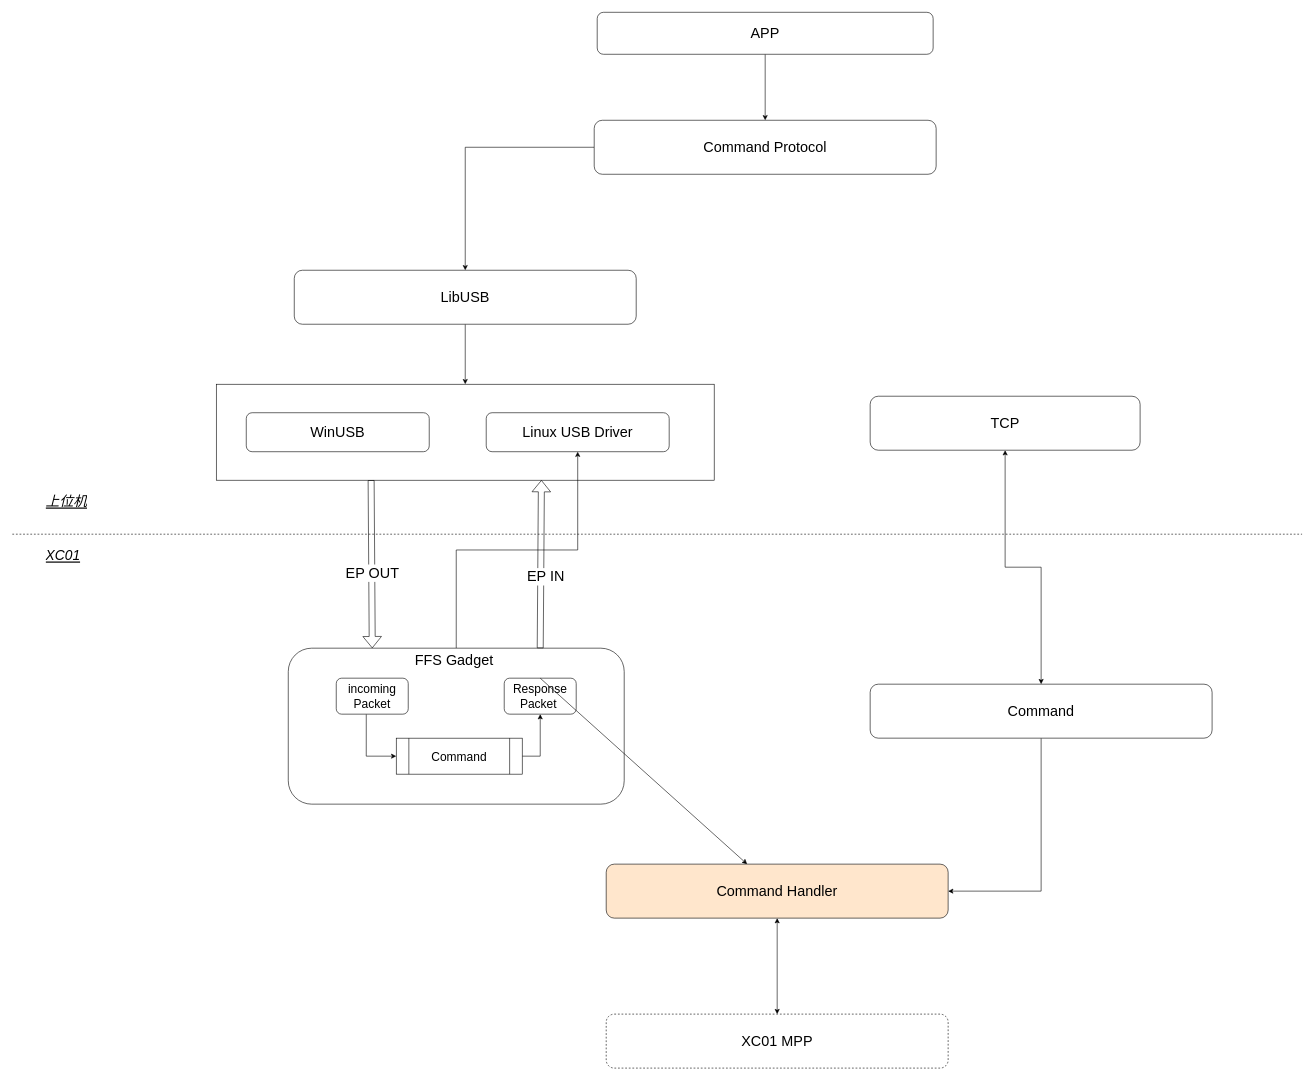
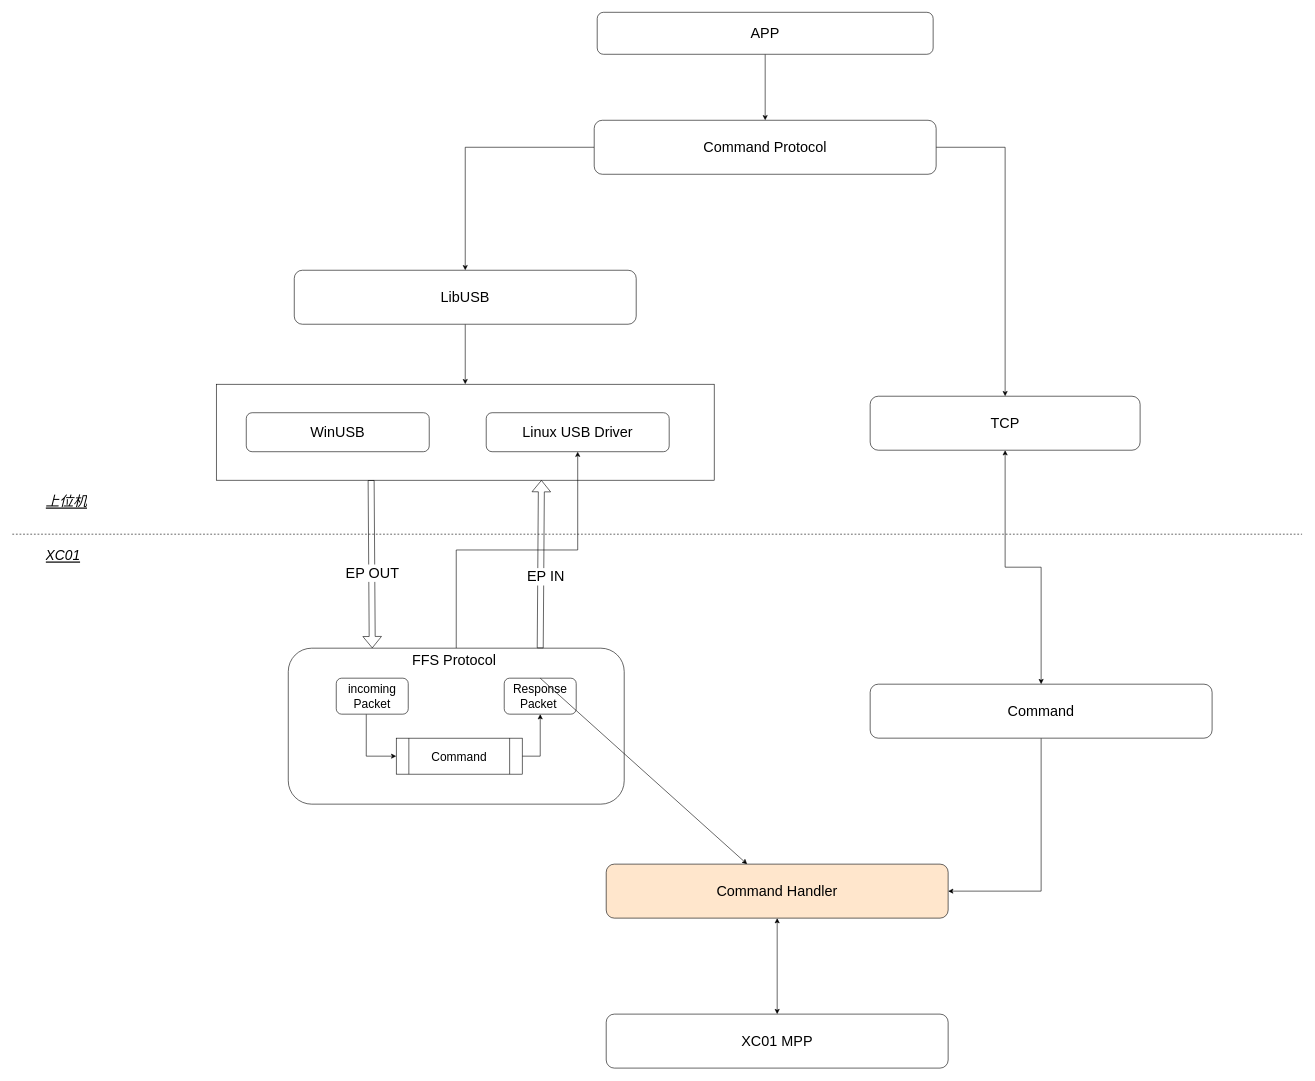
+ <mxCell id="23" style="edgeStyle=orthogonalEdgeStyle;rounded=0;orthogonalLoop=1;jettySize=auto;html=1;entryX=0.5;entryY=0;entryDx=0;entryDy=0;exitX=1;exitY=0.5;exitDx=0;exitDy=0;" edge="1" parent="1" source="24" target="26"><mxGeometry relative="1" as="geometry" /></mxCell>
- <mxCell id="4" value="FFS Gadget&amp;nbsp;" style="rounded=1;whiteSpace=wrap;html=1;fontSize=24;labelPosition=center;verticalLabelPosition=middle;align=center;verticalAlign=top;" vertex="1" parent="1"><mxGeometry x="480" y="1080" width="560" height="260" as="geometry" /></mxCell>
+ <mxCell id="4" value="FFS Protocol&amp;nbsp;" style="rounded=1;whiteSpace=wrap;html=1;fontSize=24;labelPosition=center;verticalLabelPosition=middle;align=center;verticalAlign=top;" vertex="1" parent="1"><mxGeometry x="480" y="1080" width="560" height="260" as="geometry" /></mxCell>
- <mxCell id="31" value="XC01 MPP" style="rounded=1;whiteSpace=wrap;html=1;fontSize=24;dashed=1;" vertex="1" parent="1"><mxGeometry x="1010" y="1690" width="570" height="90" as="geometry" /></mxCell>
+ <mxCell id="31" value="XC01 MPP" style="rounded=1;whiteSpace=wrap;html=1;fontSize=24;" vertex="1" parent="1"><mxGeometry x="1010" y="1690" width="570" height="90" as="geometry" /></mxCell>
